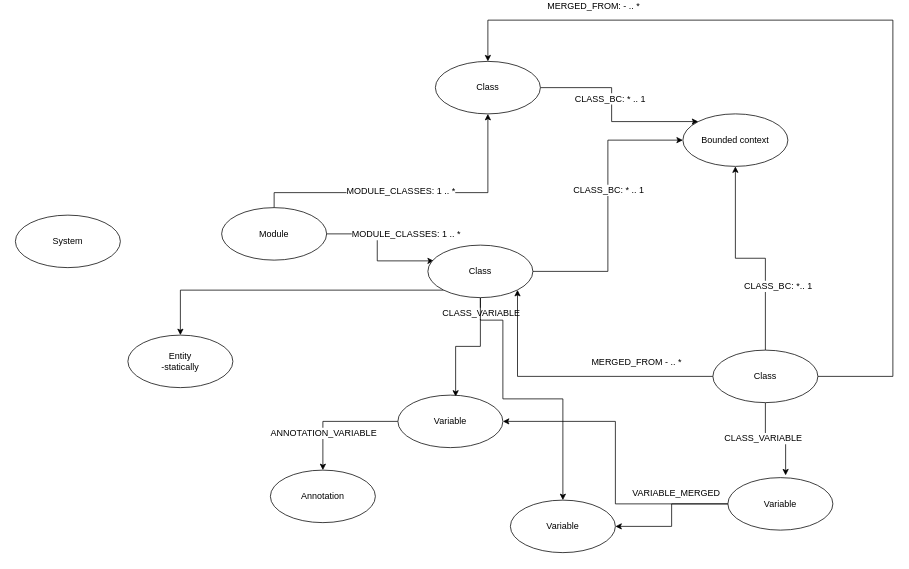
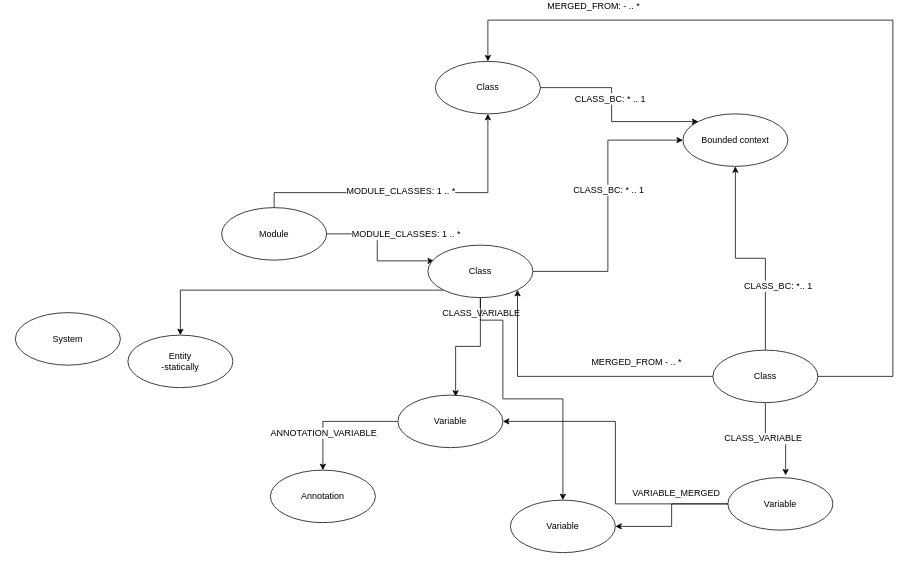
- <mxCell id="2" value="System" style="ellipse;whiteSpace=wrap;html=1;" vertex="1" parent="1"><mxGeometry x="20" y="280" width="140" height="70" as="geometry" /></mxCell>
+ <mxCell id="2" value="System" style="ellipse;whiteSpace=wrap;html=1;" vertex="1" parent="1"><mxGeometry x="20" y="410" width="140" height="70" as="geometry" /></mxCell>
